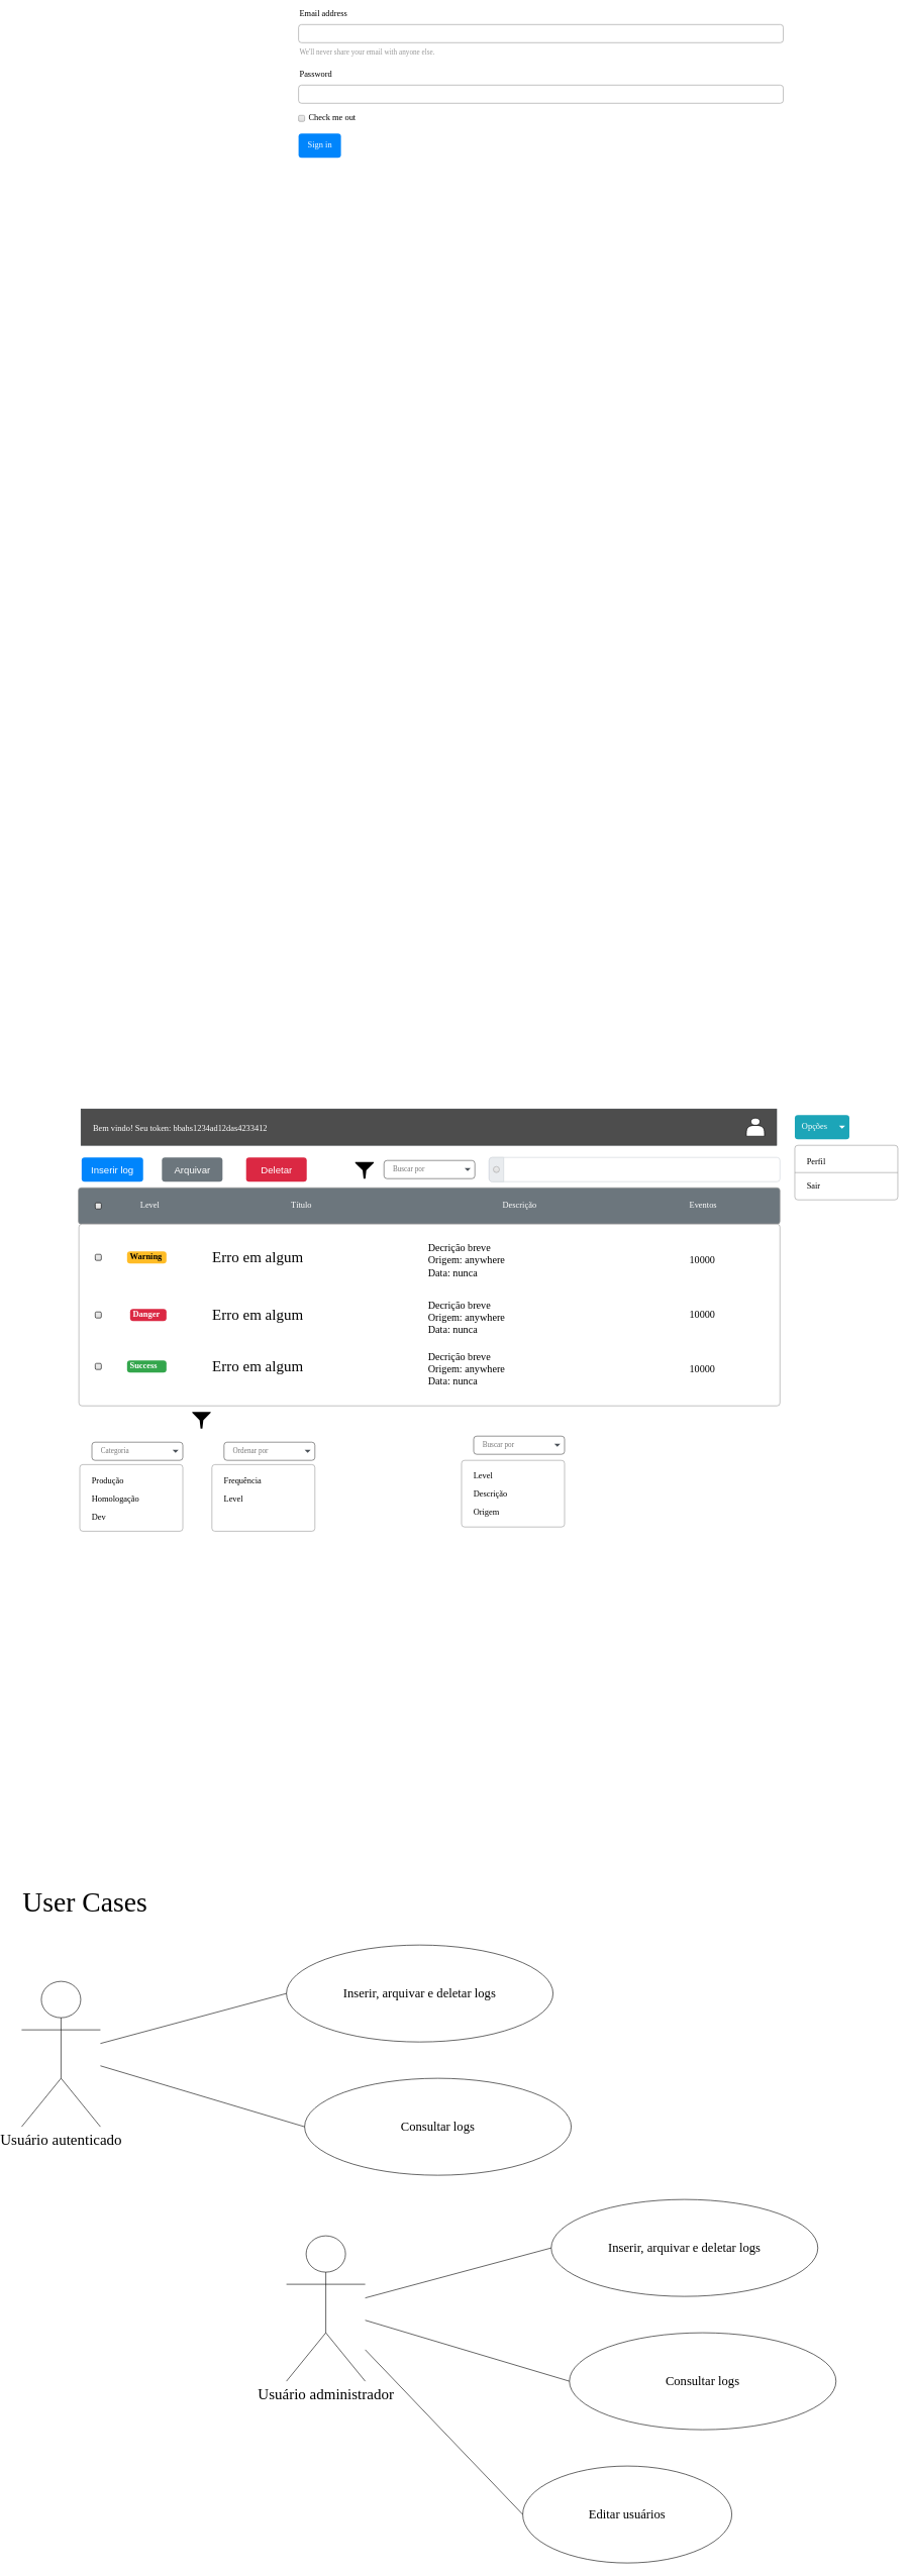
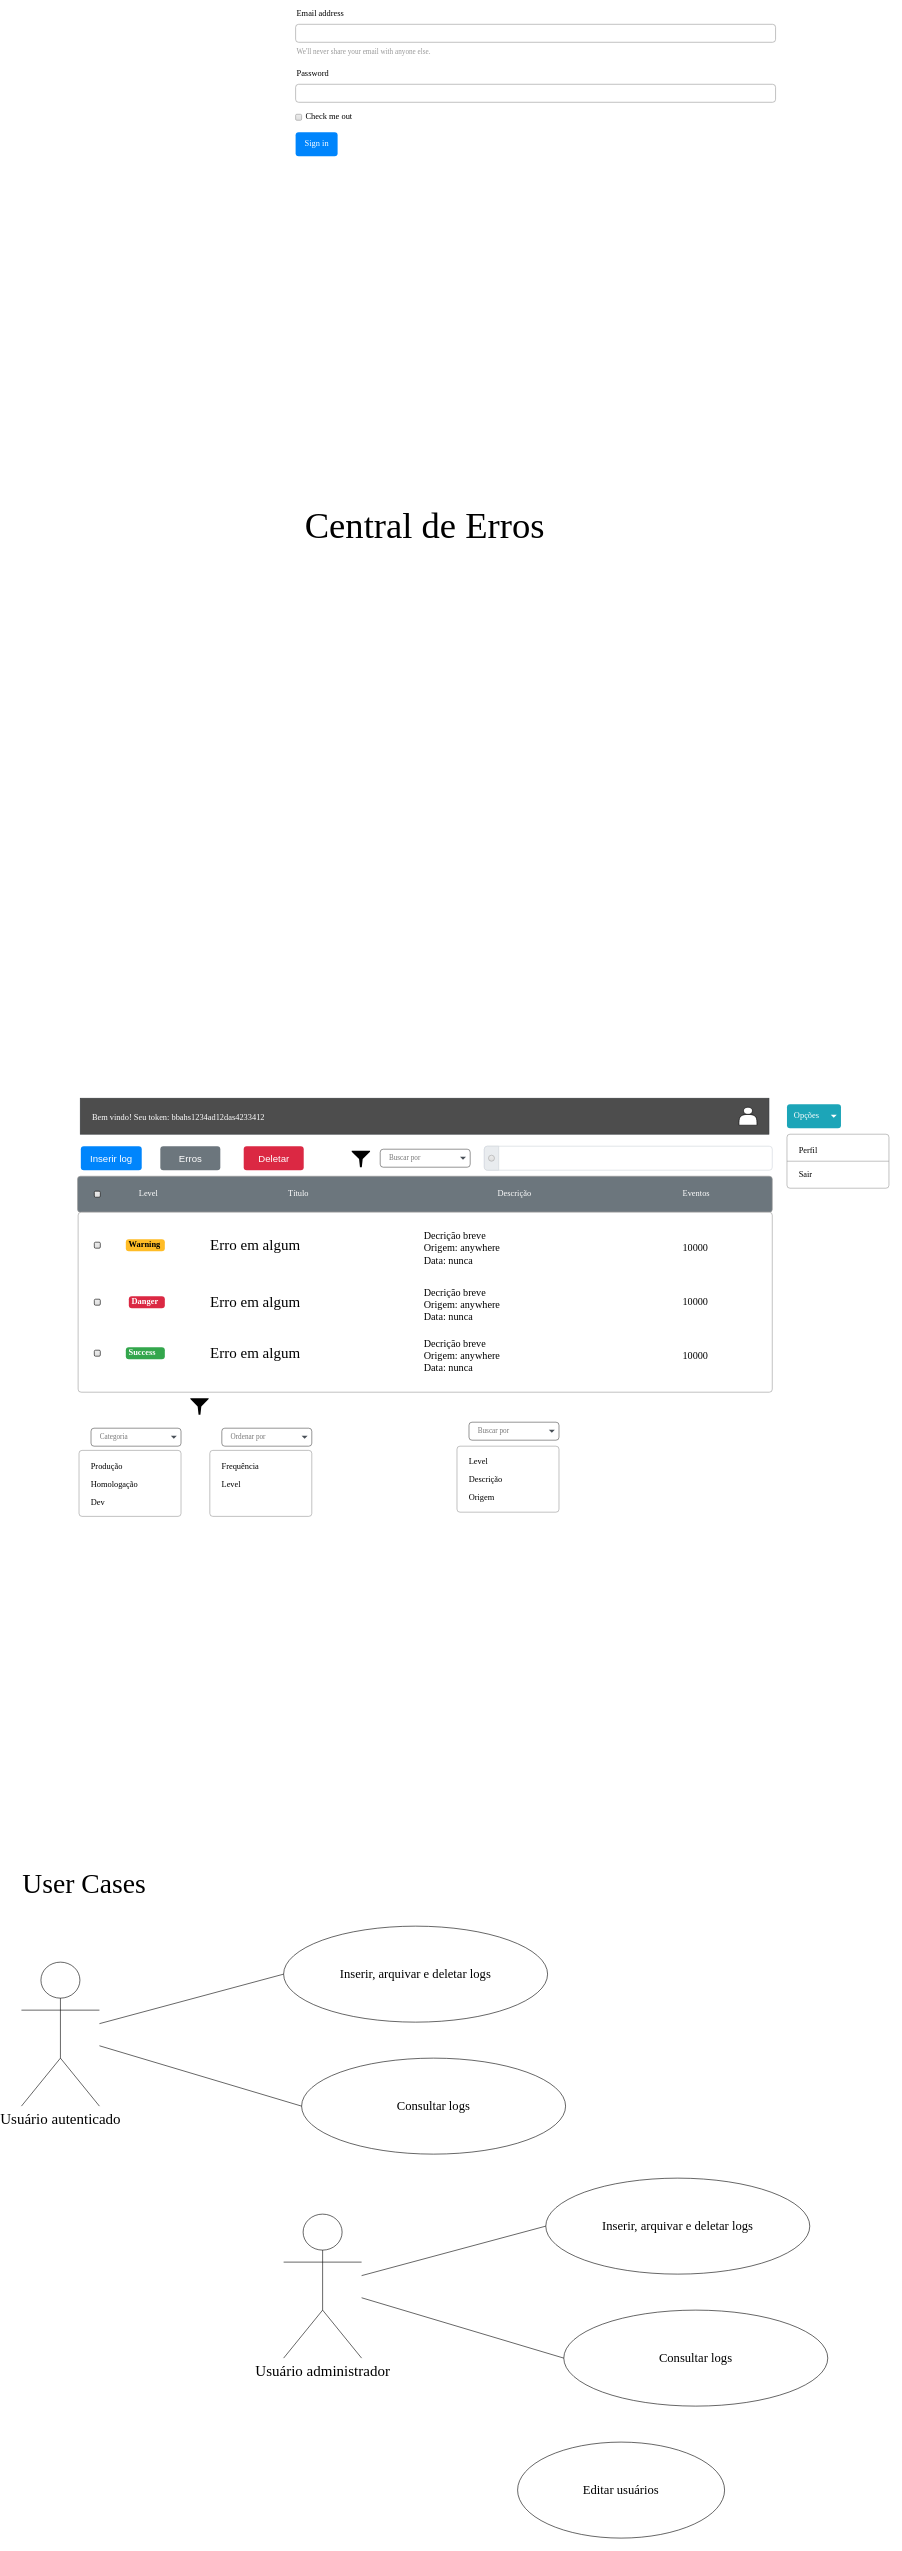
+ <mxCell id="3" value="Central de Erros" style="text;html=1;strokeColor=none;fillColor=none;align=center;verticalAlign=middle;whiteSpace=wrap;rounded=0;fontSize=61;fontFamily=Noto Sans JP;" vertex="1" parent="1"><mxGeometry x="265" y="20" width="855" height="50" as="geometry" /></mxCell>
- <mxCell id="64" value="Arquivar" style="html=1;shadow=0;dashed=0;shape=mxgraph.bootstrap.rrect;rSize=5;strokeColor=none;strokeWidth=1;fillColor=#6C767D;fontColor=#FFFFFF;whiteSpace=wrap;align=center;verticalAlign=middle;spacingLeft=0;fontStyle=0;fontSize=16;spacing=5;" vertex="1" parent="1"><mxGeometry x="251.5" y="1080" width="100" height="40" as="geometry" /></mxCell>
+ <mxCell id="64" value="Erros" style="html=1;shadow=0;dashed=0;shape=mxgraph.bootstrap.rrect;rSize=5;strokeColor=none;strokeWidth=1;fillColor=#6C767D;fontColor=#FFFFFF;whiteSpace=wrap;align=center;verticalAlign=middle;spacingLeft=0;fontStyle=0;fontSize=16;spacing=5;" vertex="1" parent="1"><mxGeometry x="251.5" y="1080" width="100" height="40" as="geometry" /></mxCell>
- <mxCell id="79" value="" style="endArrow=none;html=1;fontFamily=Noto Sans JP;fontSize=25;fontColor=#000000;entryX=0;entryY=0.5;entryDx=0;entryDy=0;" edge="1" parent="1" source="73" target="78"><mxGeometry width="50" height="50" relative="1" as="geometry"><mxPoint x="597" y="3009.403" as="sourcePoint" /><mxPoint x="934" y="3110" as="targetPoint" /></mxGeometry></mxCell>
